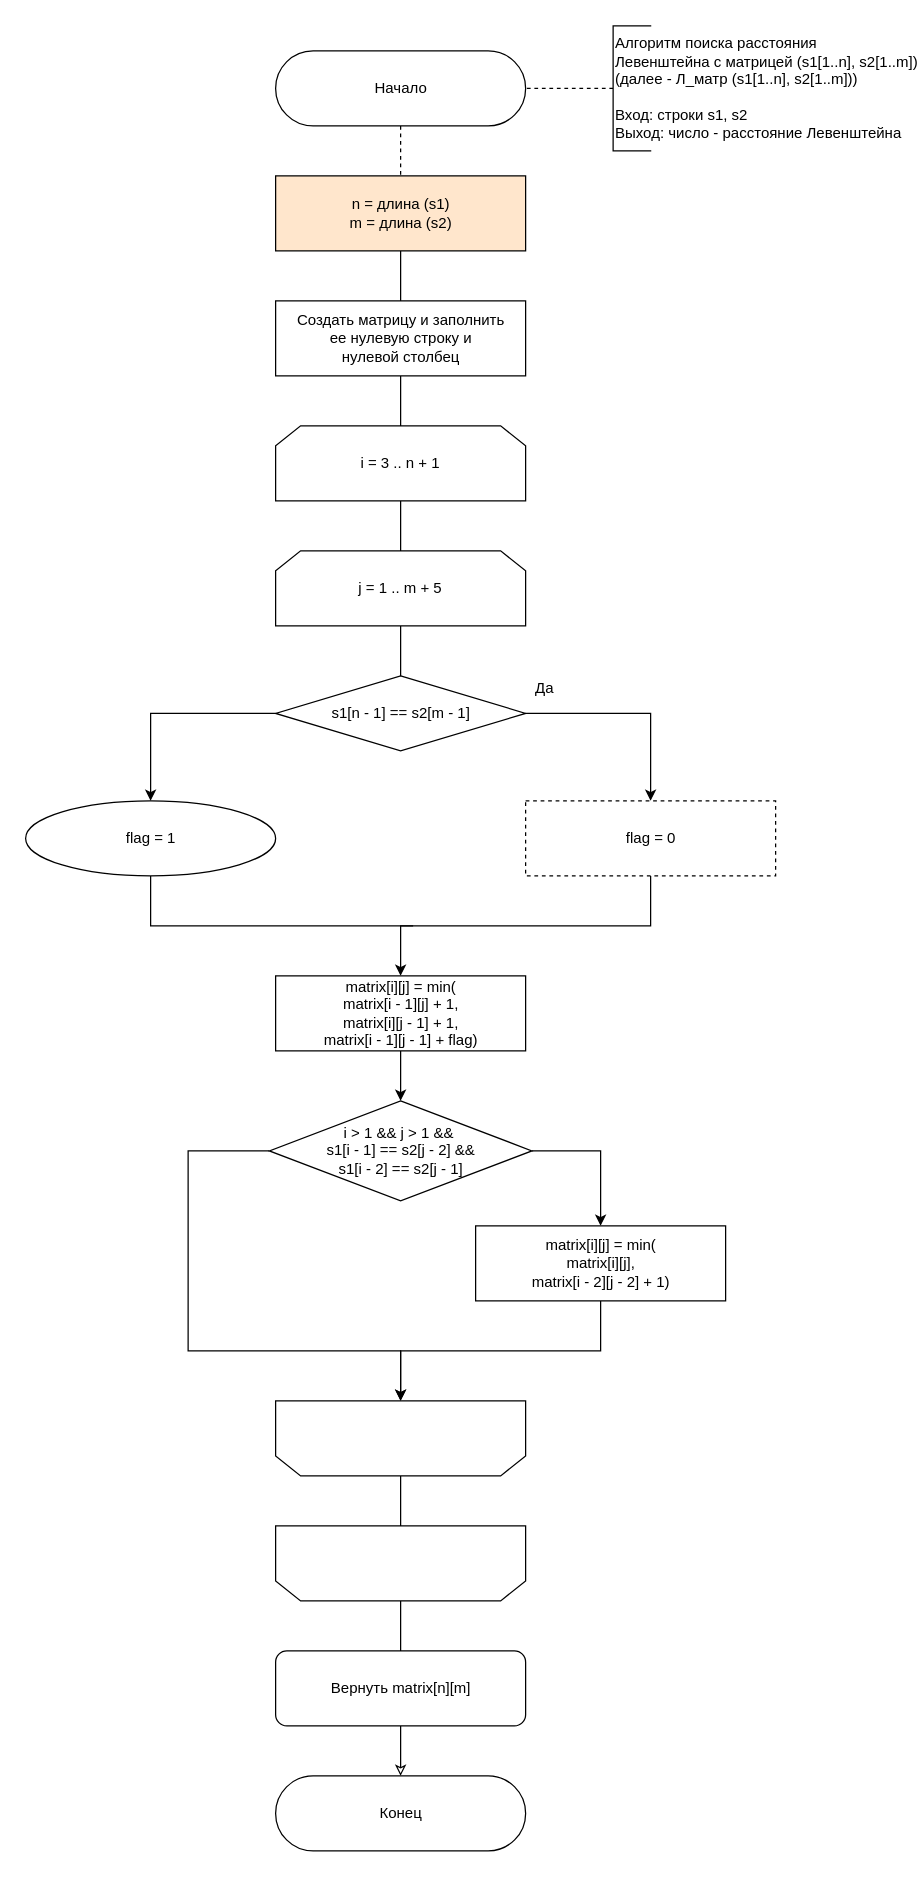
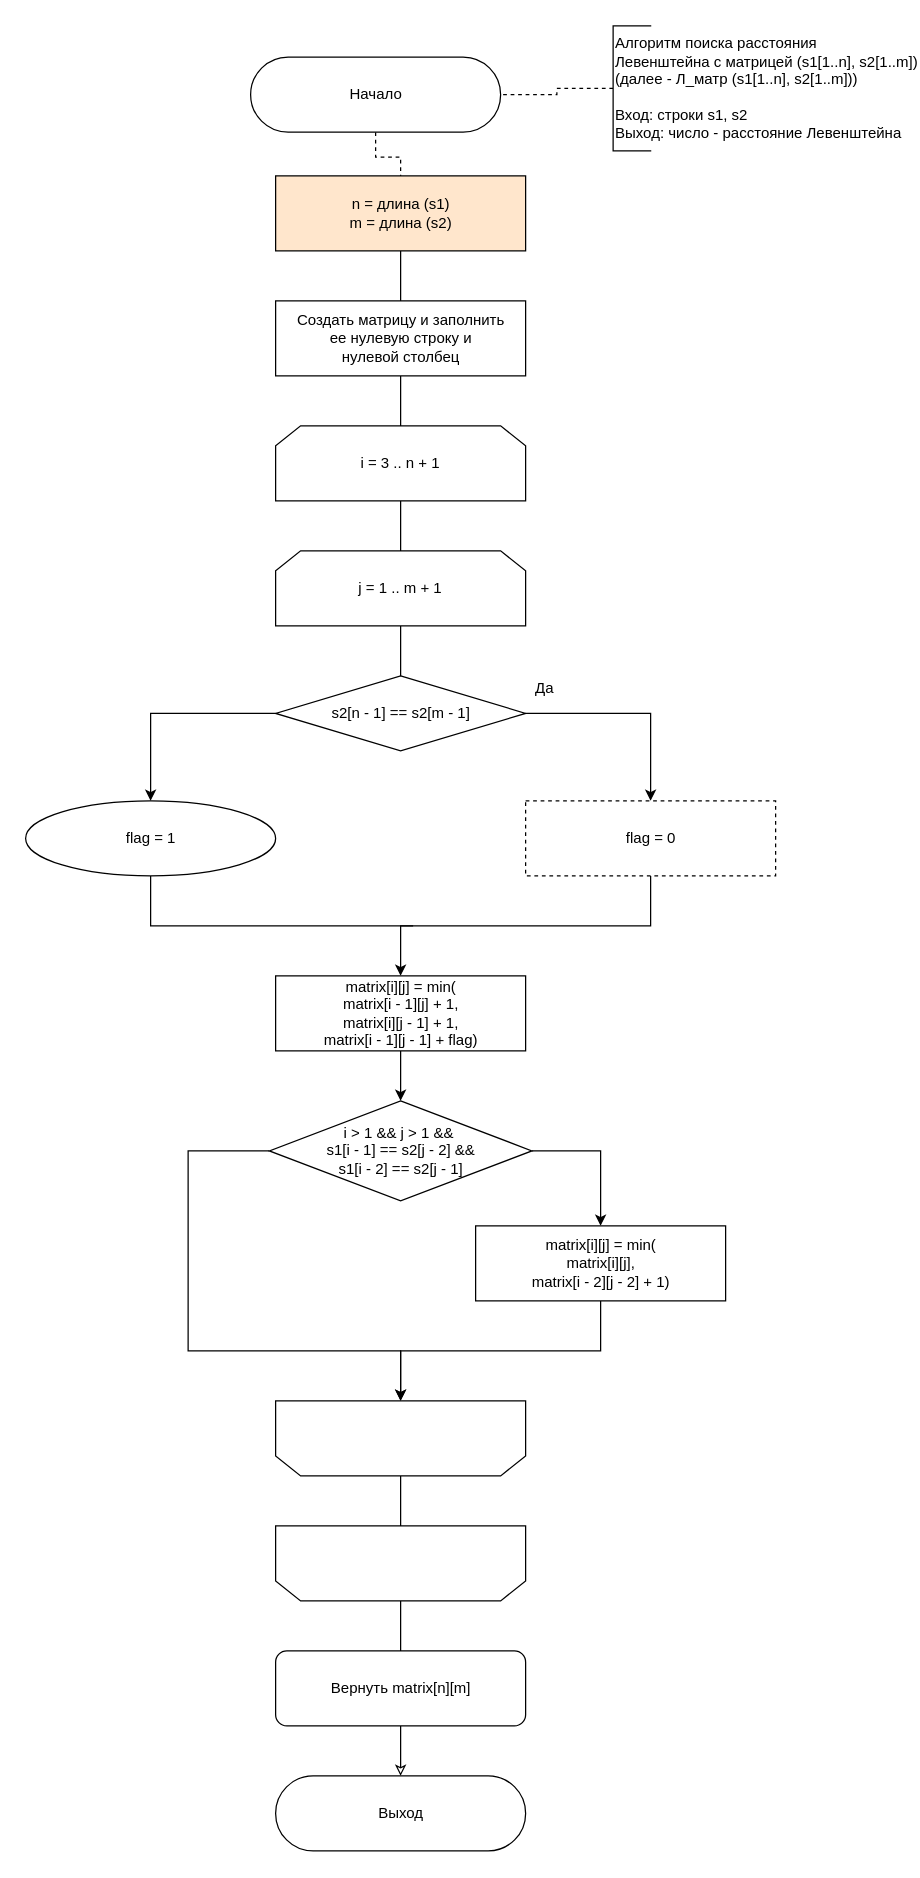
- <mxCell id="3" value="Начало" style="html=1;dashed=0;whitespace=wrap;shape=mxgraph.dfd.start" parent="1" vertex="1"><mxGeometry x="220" y="40" width="200" height="60" as="geometry" /></mxCell>
+ <mxCell id="3" value="Начало" style="html=1;dashed=0;whitespace=wrap;shape=mxgraph.dfd.start" parent="1" vertex="1"><mxGeometry x="200" y="45" width="200" height="60" as="geometry" /></mxCell>
- <mxCell id="14" value="j = 1 .. m + 5" style="shape=loopLimit;whiteSpace=wrap;html=1;" parent="1" vertex="1"><mxGeometry x="220" y="440" width="200" height="60" as="geometry" /></mxCell>
+ <mxCell id="14" value="j = 1 .. m + 1" style="shape=loopLimit;whiteSpace=wrap;html=1;" parent="1" vertex="1"><mxGeometry x="220" y="440" width="200" height="60" as="geometry" /></mxCell>
- <mxCell id="8" value="s1[n - 1] == s2[m - 1]" style="shape=rhombus;html=1;dashed=0;whitespace=wrap;perimeter=rhombusPerimeter;" parent="1" vertex="1"><mxGeometry x="220" y="540" width="200" height="60" as="geometry" /></mxCell>
+ <mxCell id="8" value="s2[n - 1] == s2[m - 1]" style="shape=rhombus;html=1;dashed=0;whitespace=wrap;perimeter=rhombusPerimeter;" parent="1" vertex="1"><mxGeometry x="220" y="540" width="200" height="60" as="geometry" /></mxCell>
- <mxCell id="30" value="Конец" style="html=1;dashed=0;whitespace=wrap;shape=mxgraph.dfd.start" parent="1" vertex="1"><mxGeometry x="220" y="1420" width="200" height="60" as="geometry" /></mxCell>
+ <mxCell id="30" value="Выход" style="html=1;dashed=0;whitespace=wrap;shape=mxgraph.dfd.start" parent="1" vertex="1"><mxGeometry x="220" y="1420" width="200" height="60" as="geometry" /></mxCell>
